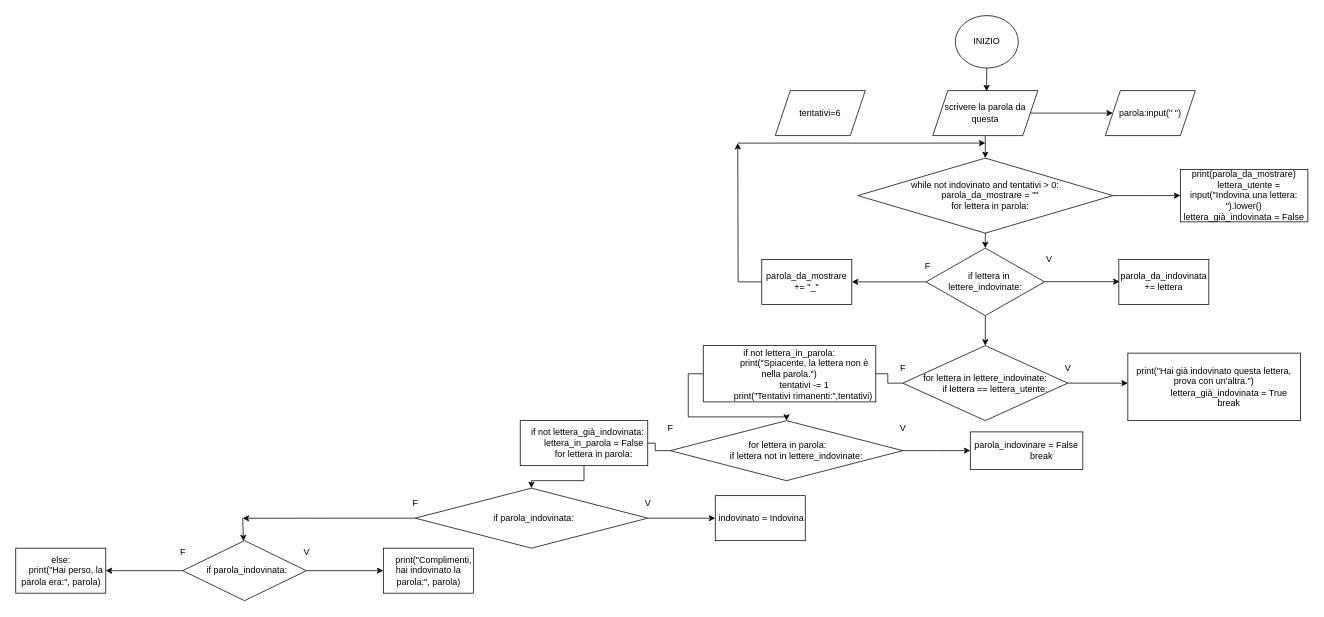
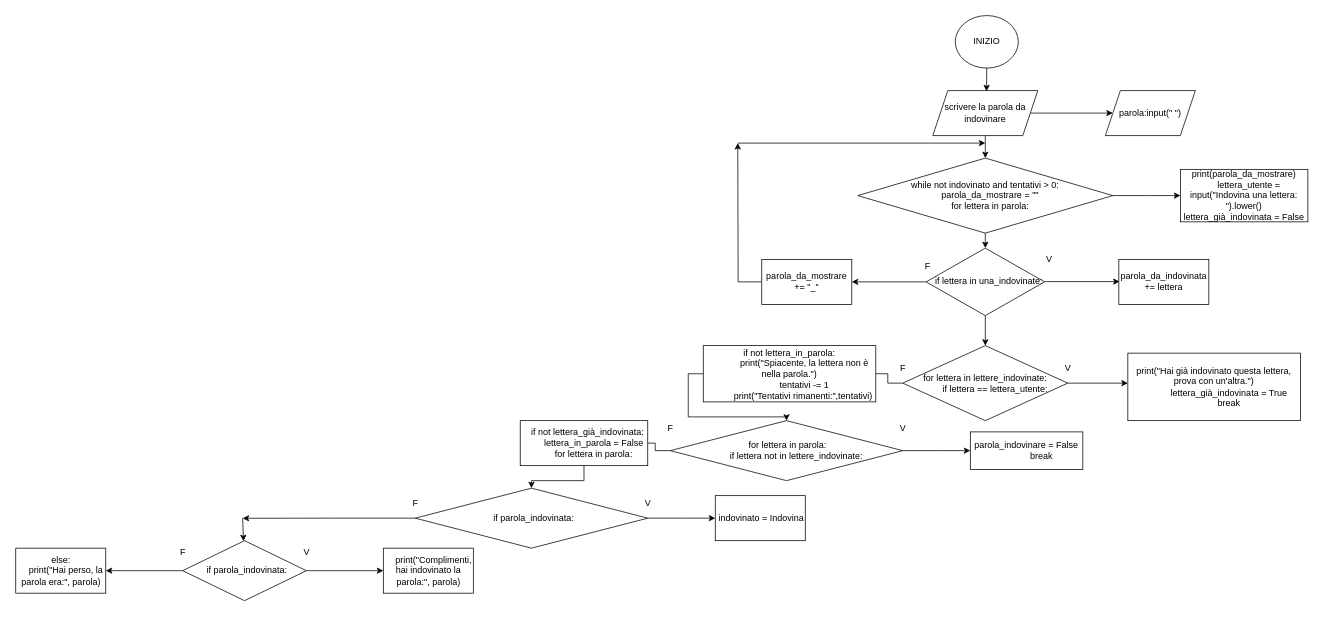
- <mxCell id="8" value="tentativi=6" style="shape=parallelogram;perimeter=parallelogramPerimeter;whiteSpace=wrap;html=1;fixedSize=1;" vertex="1" parent="1"><mxGeometry x="1033" y="120" width="120" height="60" as="geometry" /></mxCell>
- <mxCell id="4" value="scrivere la parola da questa" style="shape=parallelogram;perimeter=parallelogramPerimeter;whiteSpace=wrap;html=1;fixedSize=1;" vertex="1" parent="1"><mxGeometry x="1243" y="120" width="140" height="60" as="geometry" /></mxCell>
+ <mxCell id="4" value="scrivere la parola da indovinare" style="shape=parallelogram;perimeter=parallelogramPerimeter;whiteSpace=wrap;html=1;fixedSize=1;" vertex="1" parent="1"><mxGeometry x="1243" y="120" width="140" height="60" as="geometry" /></mxCell>
- <mxCell id="13" value="&amp;nbsp; &amp;nbsp;if lettera in lettere_indovinate:" style="rhombus;whiteSpace=wrap;html=1;" vertex="1" parent="1"><mxGeometry x="1234" y="330" width="158" height="90" as="geometry" /></mxCell>
+ <mxCell id="13" value="&amp;nbsp; &amp;nbsp;if lettera in una_indovinate:" style="rhombus;whiteSpace=wrap;html=1;" vertex="1" parent="1"><mxGeometry x="1234" y="330" width="158" height="90" as="geometry" /></mxCell>
